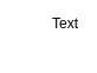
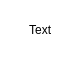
- <mxCell id="2" value="Text" style="text;html=1;strokeColor=none;fillColor=none;align=center;verticalAlign=middle;whiteSpace=wrap;rounded=0;" vertex="1" parent="1"><mxGeometry x="35" y="10" width="40" height="20" as="geometry" /></mxCell>
+ <mxCell id="2" value="Text" style="text;html=1;strokeColor=none;fillColor=none;align=center;verticalAlign=middle;whiteSpace=wrap;rounded=0;" vertex="1" parent="1"><mxGeometry x="20" y="20" width="40" height="20" as="geometry" /></mxCell>
